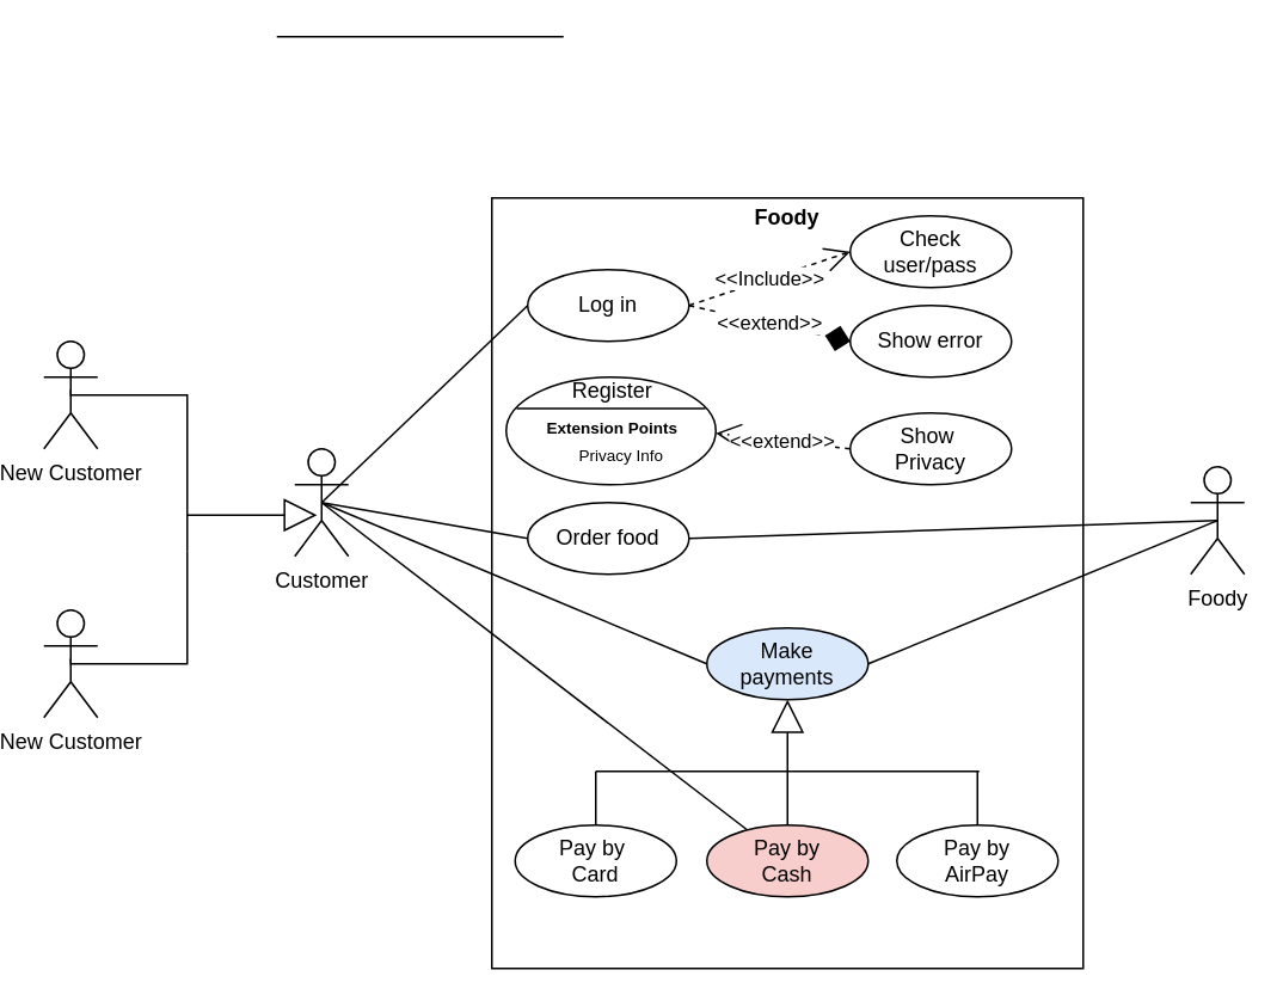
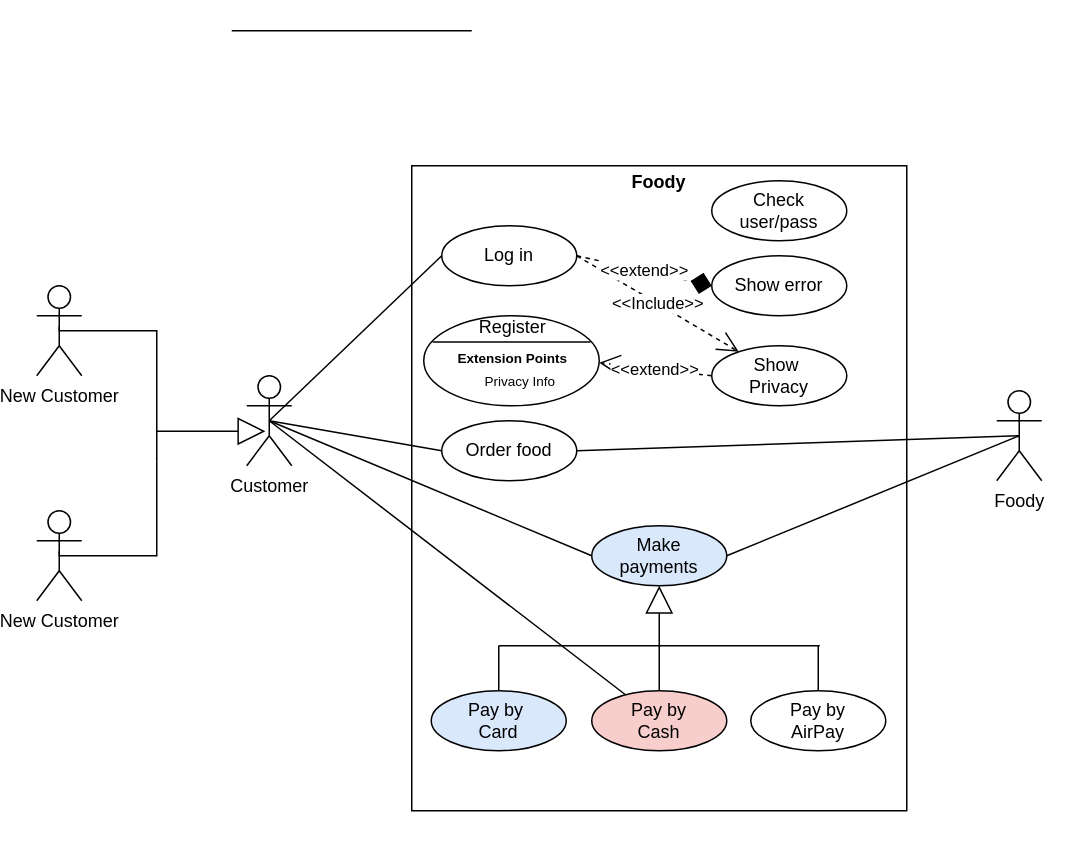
- <mxCell id="21" value="&amp;lt;&amp;lt;Include&amp;gt;&amp;gt;" style="endArrow=open;endSize=12;dashed=1;html=1;rounded=0;entryX=0;entryY=0.5;entryDx=0;entryDy=0;exitX=1;exitY=0.5;exitDx=0;exitDy=0;" edge="1" parent="1" source="3" target="4"><mxGeometry width="160" relative="1" as="geometry"><mxPoint x="320" y="270" as="sourcePoint" /><mxPoint x="480" y="270" as="targetPoint" /></mxGeometry></mxCell>
+ <mxCell id="21" value="&amp;lt;&amp;lt;Include&amp;gt;&amp;gt;" style="endArrow=open;endSize=12;dashed=1;html=1;rounded=0;exitX=1;exitY=0.5;exitDx=0;exitDy=0;" edge="1" parent="1" source="3" target="38"><mxGeometry width="160" relative="1" as="geometry"><mxPoint x="320" y="270" as="sourcePoint" /><mxPoint x="480" y="270" as="targetPoint" /></mxGeometry></mxCell>
- <mxCell id="26" value="Pay by&amp;nbsp;&lt;br&gt;Card" style="ellipse;whiteSpace=wrap;html=1;" vertex="1" parent="1"><mxGeometry x="283" y="460" width="90" height="40" as="geometry" /></mxCell>
+ <mxCell id="26" value="Pay by&amp;nbsp;&lt;br&gt;Card" style="ellipse;whiteSpace=wrap;html=1;fillColor=#dae8fc;" vertex="1" parent="1"><mxGeometry x="283" y="460" width="90" height="40" as="geometry" /></mxCell>
